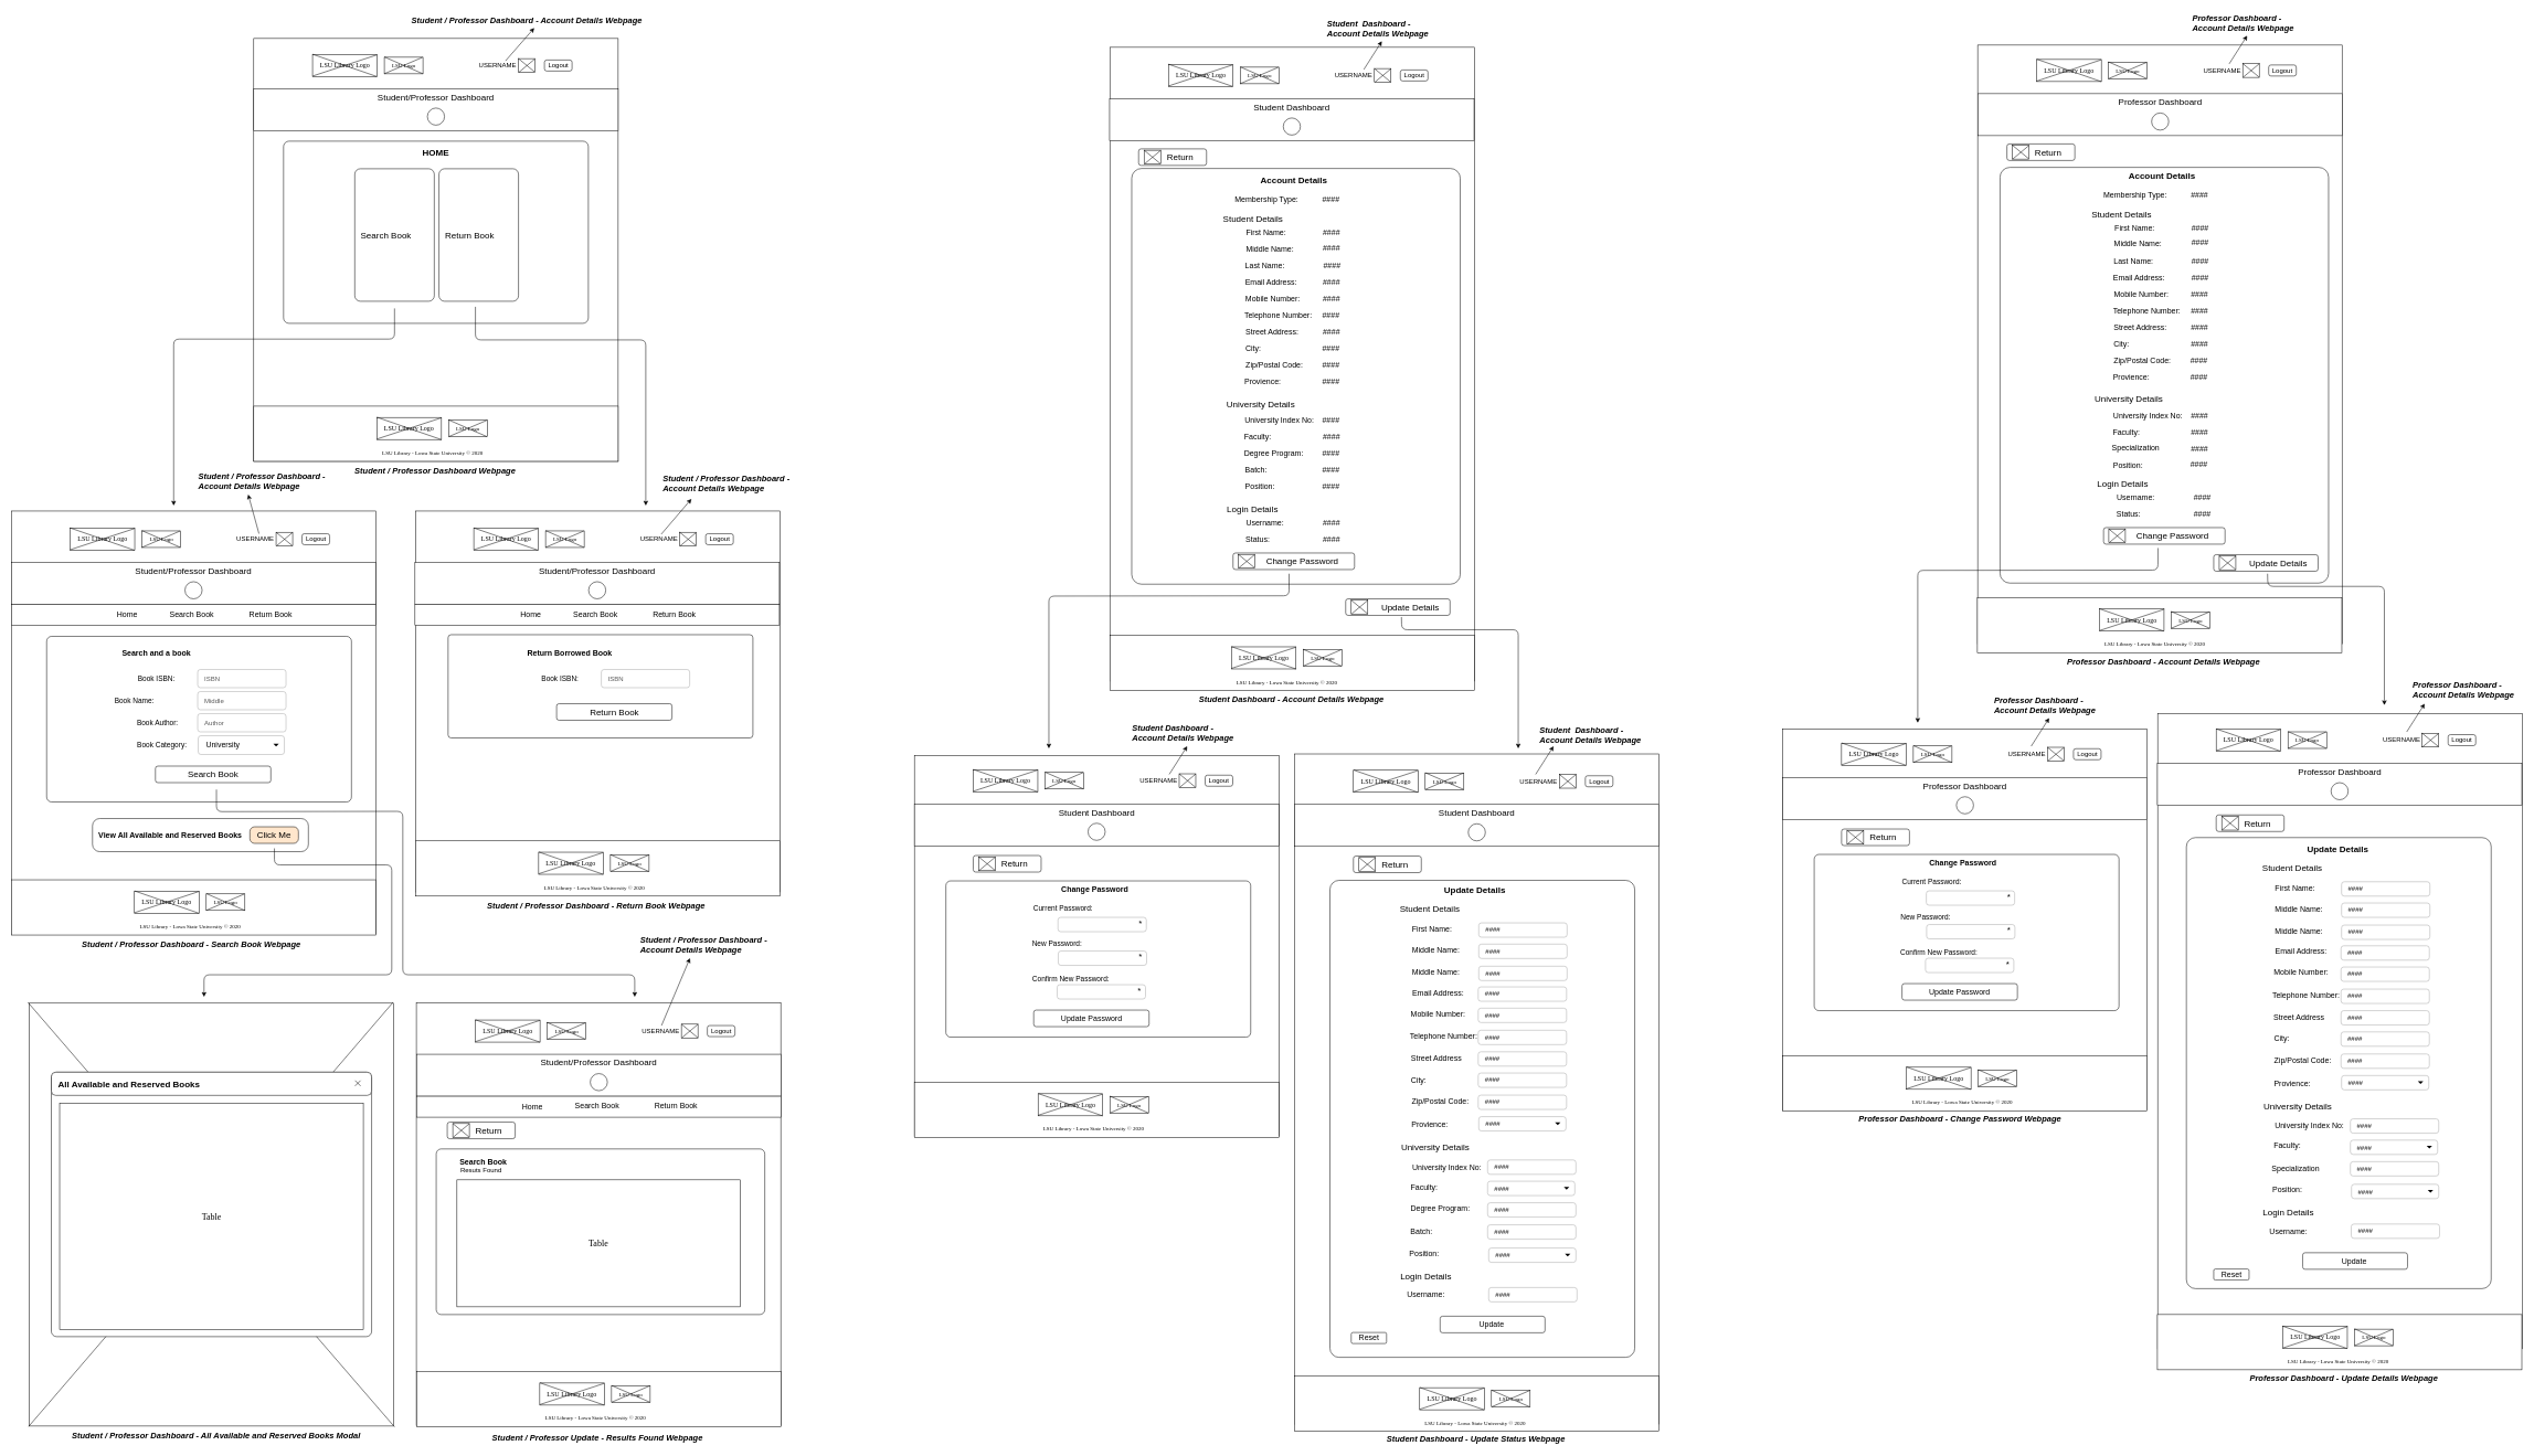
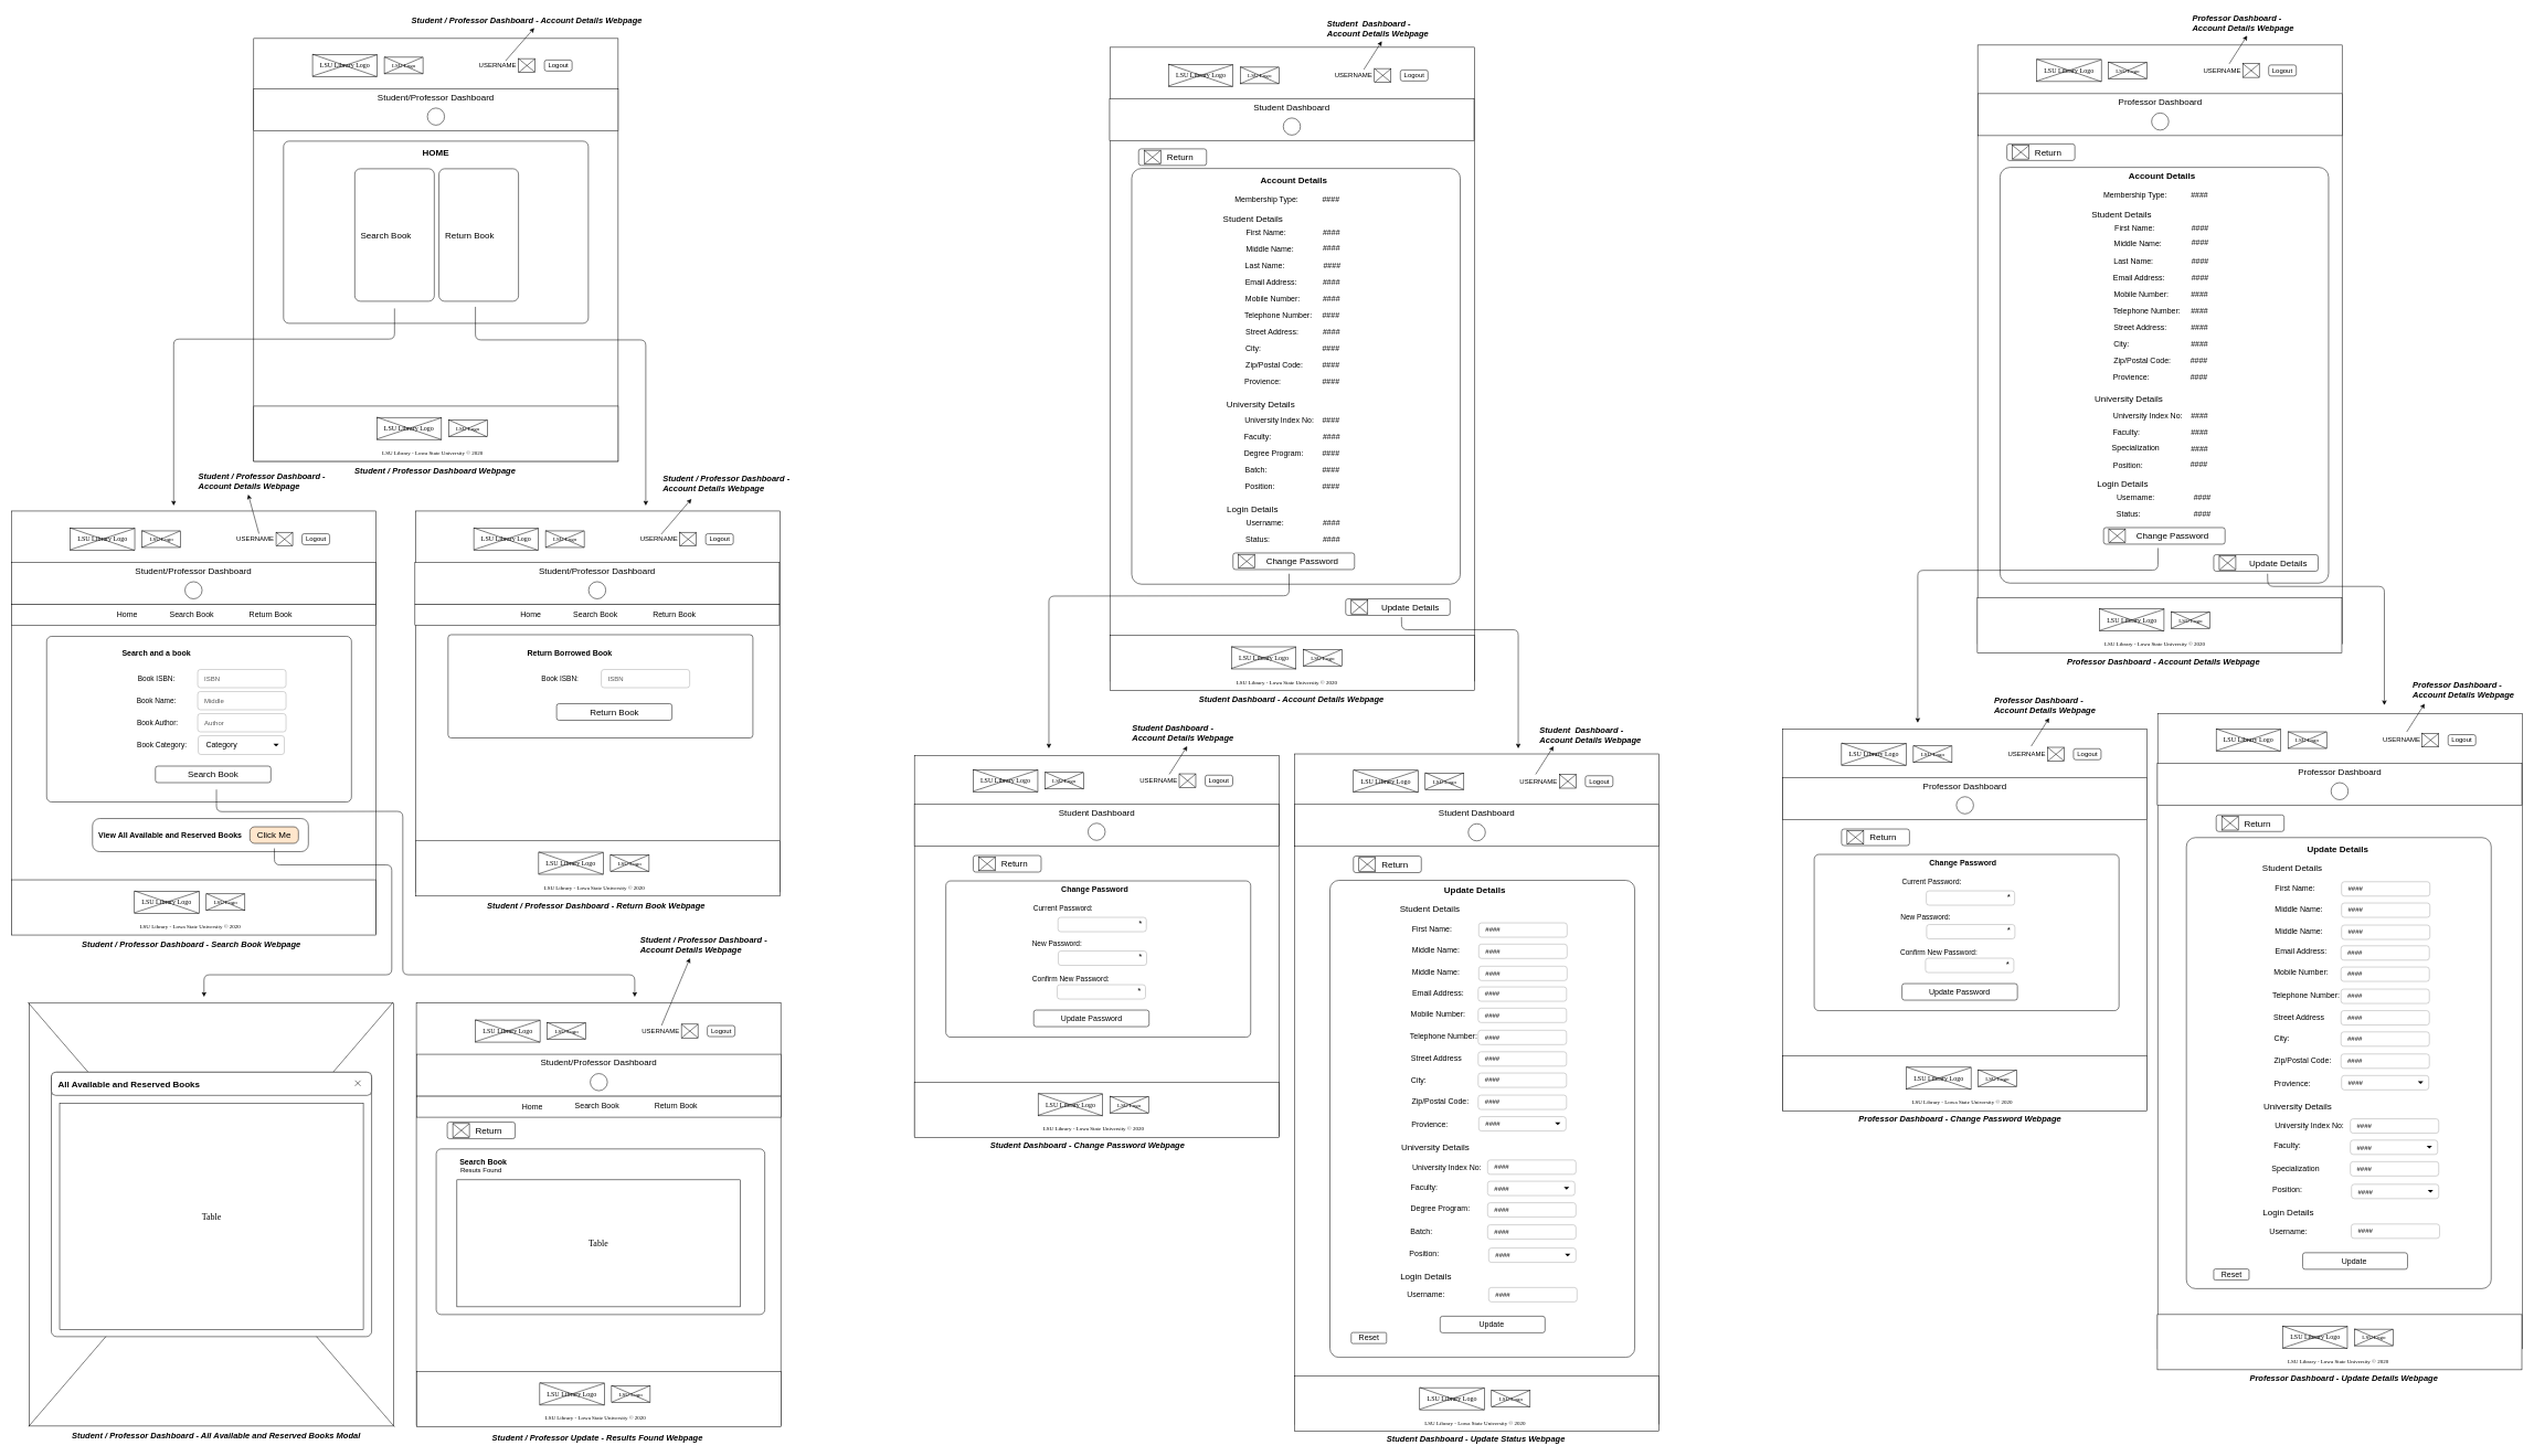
- <mxCell id="61" value="Book Name:" style="text;html=1;strokeColor=none;fillColor=none;align=center;verticalAlign=middle;whiteSpace=wrap;rounded=0;labelBackgroundColor=none;fontFamily=Helvetica;fontSize=13;fontColor=#000000;" parent="1" vertex="1"><mxGeometry x="173" y="1258.5" width="140" height="20" as="geometry" /></mxCell>
+ <mxCell id="61" value="Book Name:" style="text;html=1;strokeColor=none;fillColor=none;align=center;verticalAlign=middle;whiteSpace=wrap;rounded=0;labelBackgroundColor=none;fontFamily=Helvetica;fontSize=13;fontColor=#000000;" parent="1" vertex="1"><mxGeometry x="213" y="1258.5" width="140" height="20" as="geometry" /></mxCell>
- <mxCell id="66" value="&amp;nbsp; &amp;nbsp;University" style="html=1;shadow=0;dashed=0;shape=mxgraph.bootstrap.rrect;rSize=5;spacingRight=10;fontSize=14;whiteSpace=wrap;align=left;labelBackgroundColor=none;strokeColor=#A8A8A8;" parent="1" vertex="1"><mxGeometry x="358.5" y="1332" width="156" height="34" as="geometry" /></mxCell>
+ <mxCell id="66" value="&amp;nbsp; &amp;nbsp;Category" style="html=1;shadow=0;dashed=0;shape=mxgraph.bootstrap.rrect;rSize=5;spacingRight=10;fontSize=14;whiteSpace=wrap;align=left;labelBackgroundColor=none;strokeColor=#A8A8A8;" parent="1" vertex="1"><mxGeometry x="358.5" y="1332" width="156" height="34" as="geometry" /></mxCell>
+ <mxCell id="261" value="&lt;b&gt;&lt;font style=&quot;font-size: 15px&quot;&gt;&lt;i&gt;Student Dashboard - Change Password Webpage&lt;/i&gt;&lt;/font&gt;&lt;/b&gt;" style="text;html=1;resizable=0;points=[];autosize=1;align=left;verticalAlign=top;spacingTop=-4;fontSize=13;fontFamily=Helvetica;fontColor=#000000;" parent="1" vertex="1"><mxGeometry x="1791" y="2063" width="370" height="20" as="geometry" /></mxCell>
